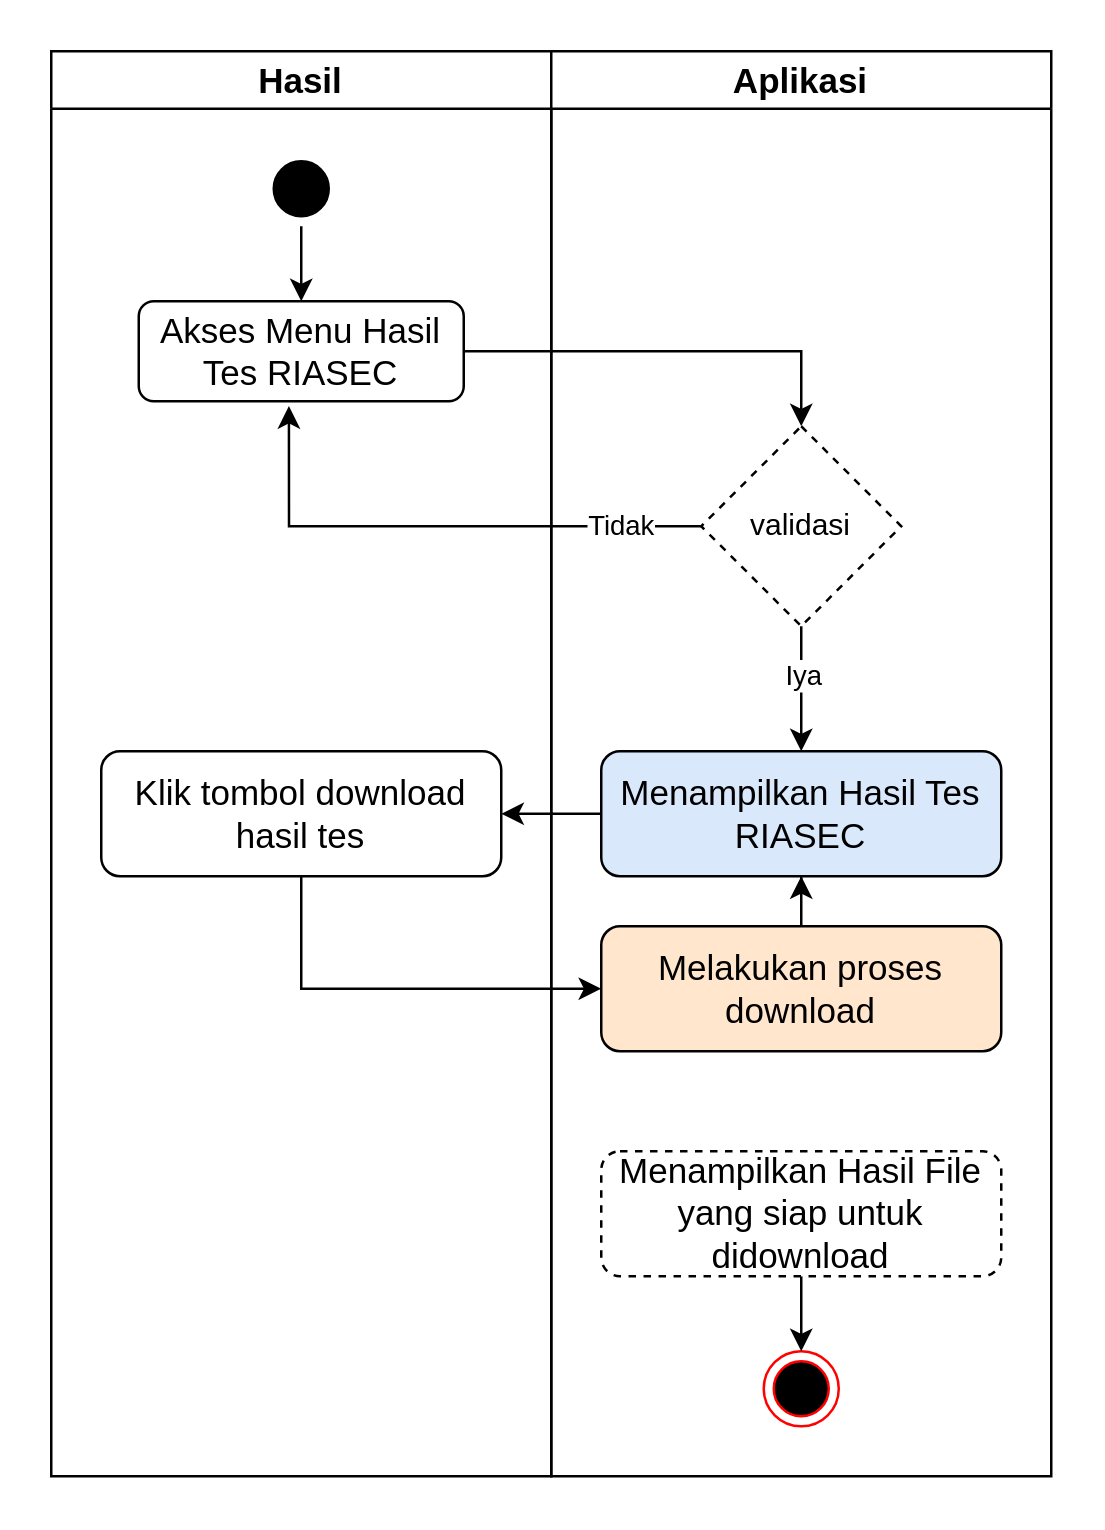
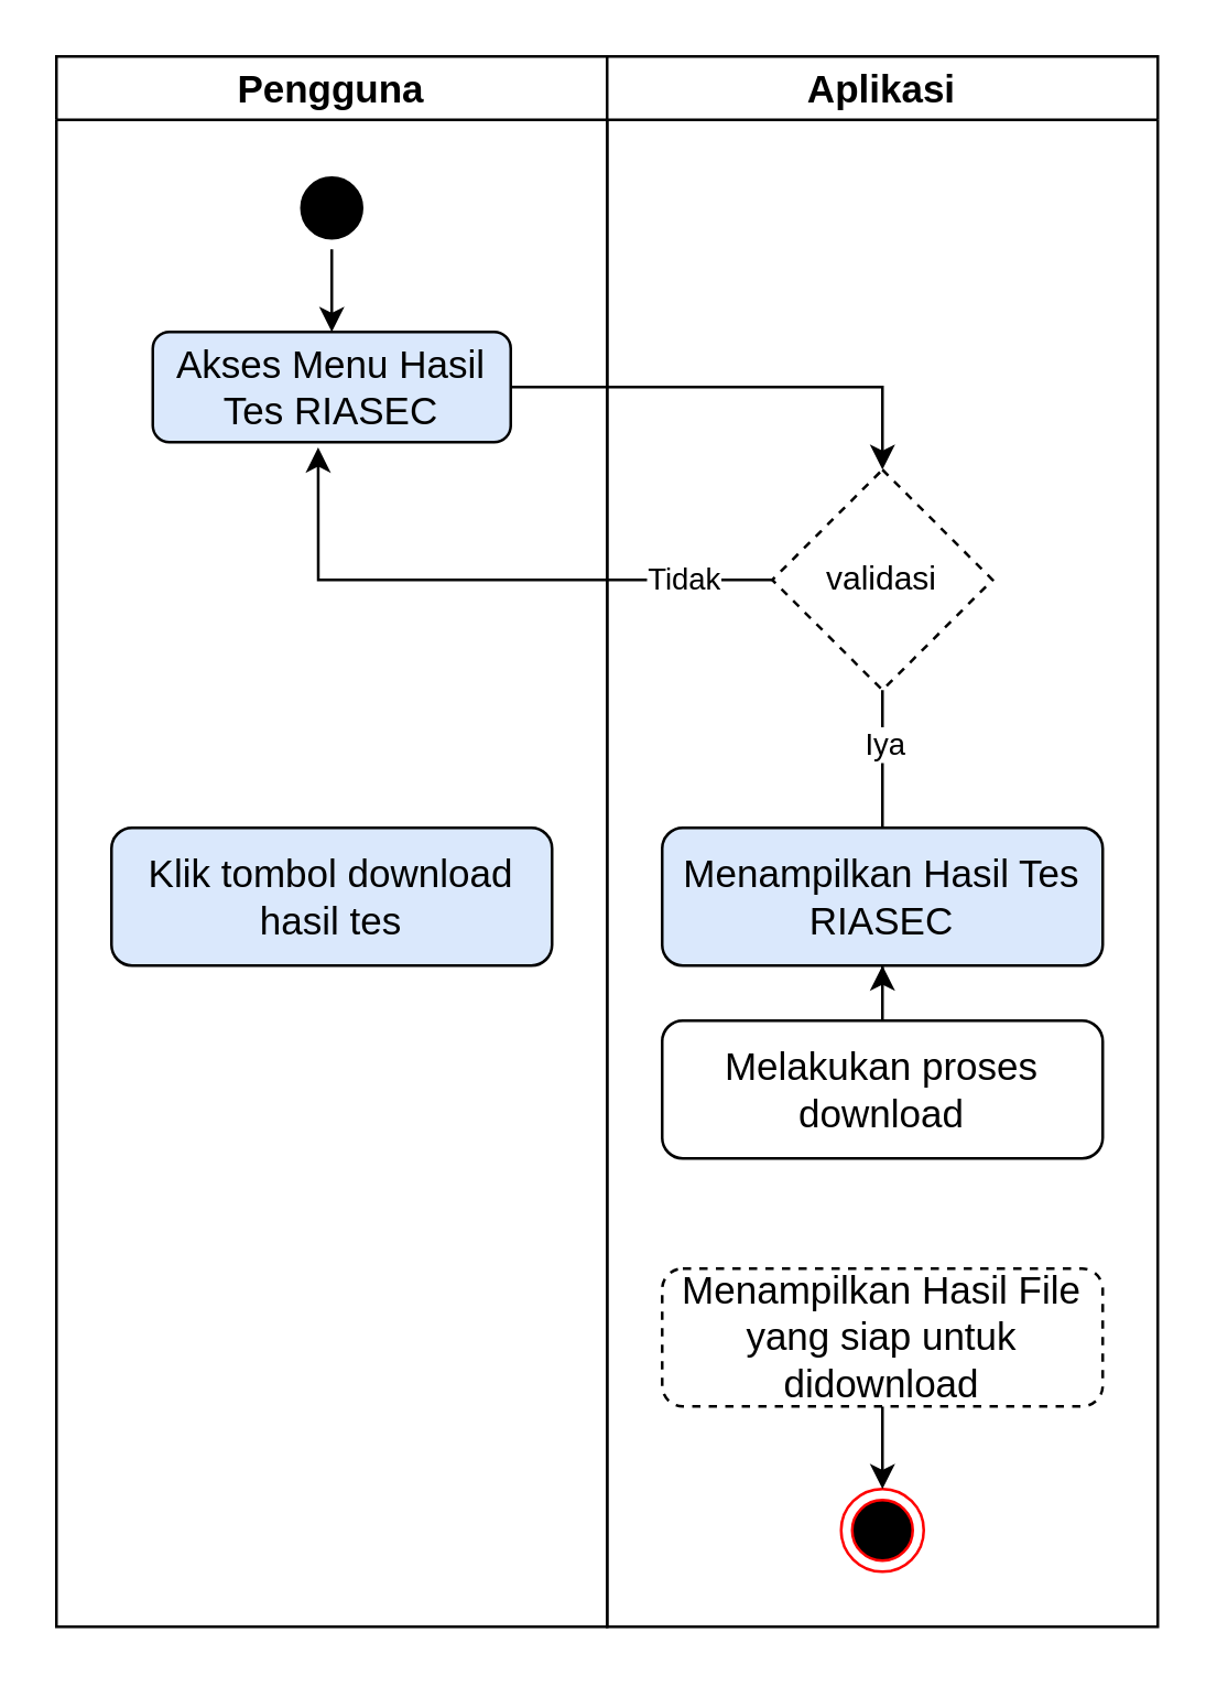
- <mxCell id="2" value="&lt;font style=&quot;font-size: 14px;&quot;&gt;Hasil&lt;/font&gt;" style="swimlane;whiteSpace=wrap;html=1;" vertex="1" parent="1"><mxGeometry x="20" y="20" width="200" height="570" as="geometry"><mxRectangle x="200" y="110" width="140" height="30" as="alternateBounds" /></mxGeometry></mxCell>
+ <mxCell id="2" value="&lt;font style=&quot;font-size: 14px;&quot;&gt;Pengguna&lt;/font&gt;" style="swimlane;whiteSpace=wrap;html=1;" vertex="1" parent="1"><mxGeometry x="20" y="20" width="200" height="570" as="geometry"><mxRectangle x="200" y="110" width="140" height="30" as="alternateBounds" /></mxGeometry></mxCell>
- <mxCell id="5" value="&lt;span style=&quot;font-size: 14px;&quot;&gt;Akses Menu Hasil Tes RIASEC&lt;/span&gt;" style="rounded=1;whiteSpace=wrap;html=1;" vertex="1" parent="2"><mxGeometry x="35" y="100" width="130" height="40" as="geometry" /></mxCell>
+ <mxCell id="5" value="&lt;span style=&quot;font-size: 14px;&quot;&gt;Akses Menu Hasil Tes RIASEC&lt;/span&gt;" style="rounded=1;whiteSpace=wrap;html=1;fillColor=#dae8fc;" vertex="1" parent="2"><mxGeometry x="35" y="100" width="130" height="40" as="geometry" /></mxCell>
- <mxCell id="9" value="" style="edgeStyle=orthogonalEdgeStyle;rounded=0;orthogonalLoop=1;jettySize=auto;html=1;" edge="1" parent="7" source="11" target="8"><mxGeometry relative="1" as="geometry" /></mxCell>
+ <mxCell id="9" value="" style="edgeStyle=orthogonalEdgeStyle;rounded=0;orthogonalLoop=1;jettySize=auto;html=1;endArrow=none;" edge="1" parent="7" source="11" target="8"><mxGeometry relative="1" as="geometry" /></mxCell>
- <mxCell id="6" value="&lt;span style=&quot;font-size: 14px;&quot;&gt;Klik tombol download hasil tes&lt;/span&gt;" style="rounded=1;whiteSpace=wrap;html=1;" vertex="1" parent="2"><mxGeometry x="20" y="280" width="160" height="50" as="geometry" /></mxCell>
+ <mxCell id="6" value="&lt;span style=&quot;font-size: 14px;&quot;&gt;Klik tombol download hasil tes&lt;/span&gt;" style="rounded=1;whiteSpace=wrap;html=1;fillColor=#dae8fc;" vertex="1" parent="2"><mxGeometry x="20" y="280" width="160" height="50" as="geometry" /></mxCell>
- <mxCell id="20" value="" style="edgeStyle=orthogonalEdgeStyle;rounded=0;orthogonalLoop=1;jettySize=auto;html=1;" edge="1" parent="1" source="8" target="6"><mxGeometry relative="1" as="geometry" /></mxCell>
- <mxCell id="21" style="edgeStyle=orthogonalEdgeStyle;rounded=0;orthogonalLoop=1;jettySize=auto;html=1;entryX=0;entryY=0.5;entryDx=0;entryDy=0;" edge="1" parent="1" source="6" target="14"><mxGeometry relative="1" as="geometry"><Array as="points"><mxPoint x="120" y="395" /></Array></mxGeometry></mxCell>
- <mxCell id="14" value="&lt;span style=&quot;font-size: 14px;&quot;&gt;Melakukan proses download&lt;/span&gt;" style="rounded=1;whiteSpace=wrap;html=1;fillColor=#ffe6cc;" vertex="1" parent="7"><mxGeometry x="20" y="350" width="160" height="50" as="geometry" /></mxCell>
+ <mxCell id="14" value="&lt;span style=&quot;font-size: 14px;&quot;&gt;Melakukan proses download&lt;/span&gt;" style="rounded=1;whiteSpace=wrap;html=1;" vertex="1" parent="7"><mxGeometry x="20" y="350" width="160" height="50" as="geometry" /></mxCell>
